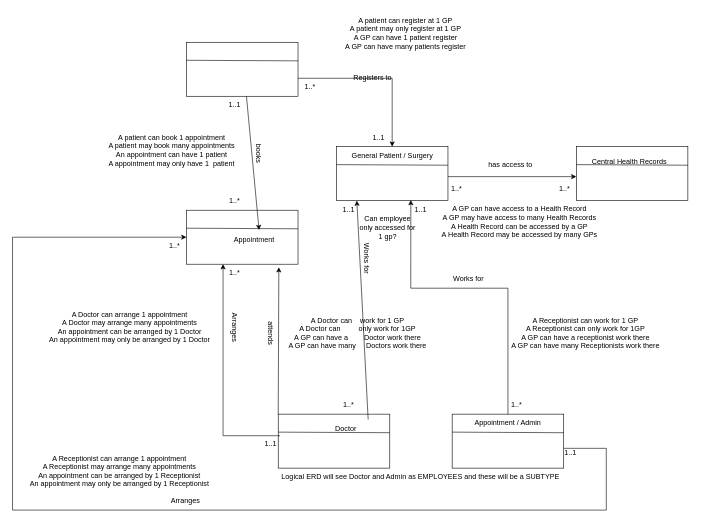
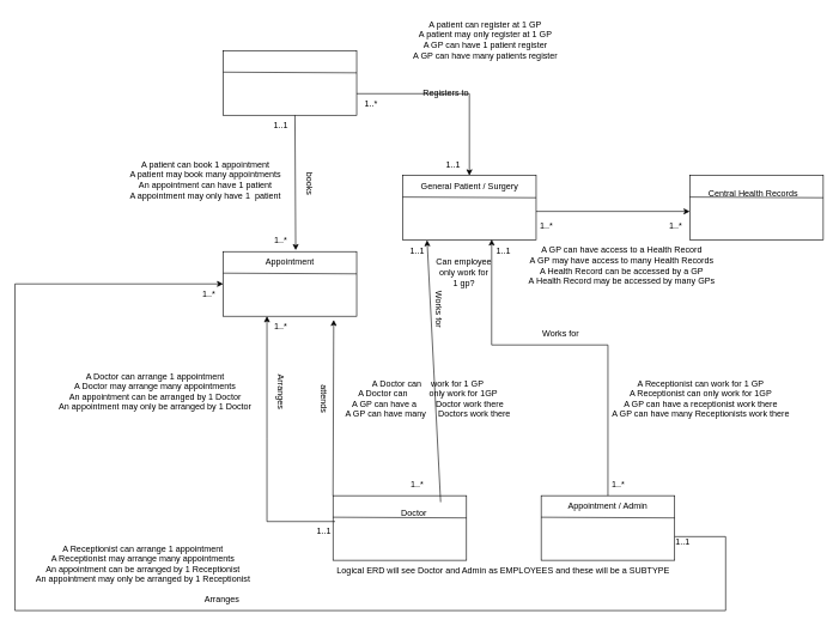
- <mxCell id="20" value="has access to" style="text;html=1;align=center;verticalAlign=middle;resizable=0;points=[];autosize=1;strokeColor=none;fillColor=none;" vertex="1" parent="1"><mxGeometry x="800" y="259" width="100" height="30" as="geometry" /></mxCell>
- <mxCell id="37" value="Can employee&lt;br&gt; only accessed for &lt;br&gt;1 gp?" style="text;html=1;align=center;verticalAlign=middle;resizable=0;points=[];autosize=1;strokeColor=none;fillColor=none;" vertex="1" parent="1"><mxGeometry x="595" y="349" width="100" height="60" as="geometry" /></mxCell>
+ <mxCell id="37" value="Can employee&lt;br&gt; only work for &lt;br&gt;1 gp?" style="text;html=1;align=center;verticalAlign=middle;resizable=0;points=[];autosize=1;strokeColor=none;fillColor=none;" vertex="1" parent="1"><mxGeometry x="595" y="349" width="100" height="60" as="geometry" /></mxCell>
- <mxCell id="18" value="Appointment" style="text;html=1;strokeColor=none;fillColor=none;align=center;verticalAlign=middle;whiteSpace=wrap;rounded=0;" vertex="1" parent="1"><mxGeometry x="363" y="385" width="120" height="30" as="geometry" /></mxCell>
+ <mxCell id="18" value="Appointment" style="text;html=1;strokeColor=none;fillColor=none;align=center;verticalAlign=middle;whiteSpace=wrap;rounded=0;" vertex="1" parent="1"><mxGeometry x="343" y="350" width="120" height="30" as="geometry" /></mxCell>
